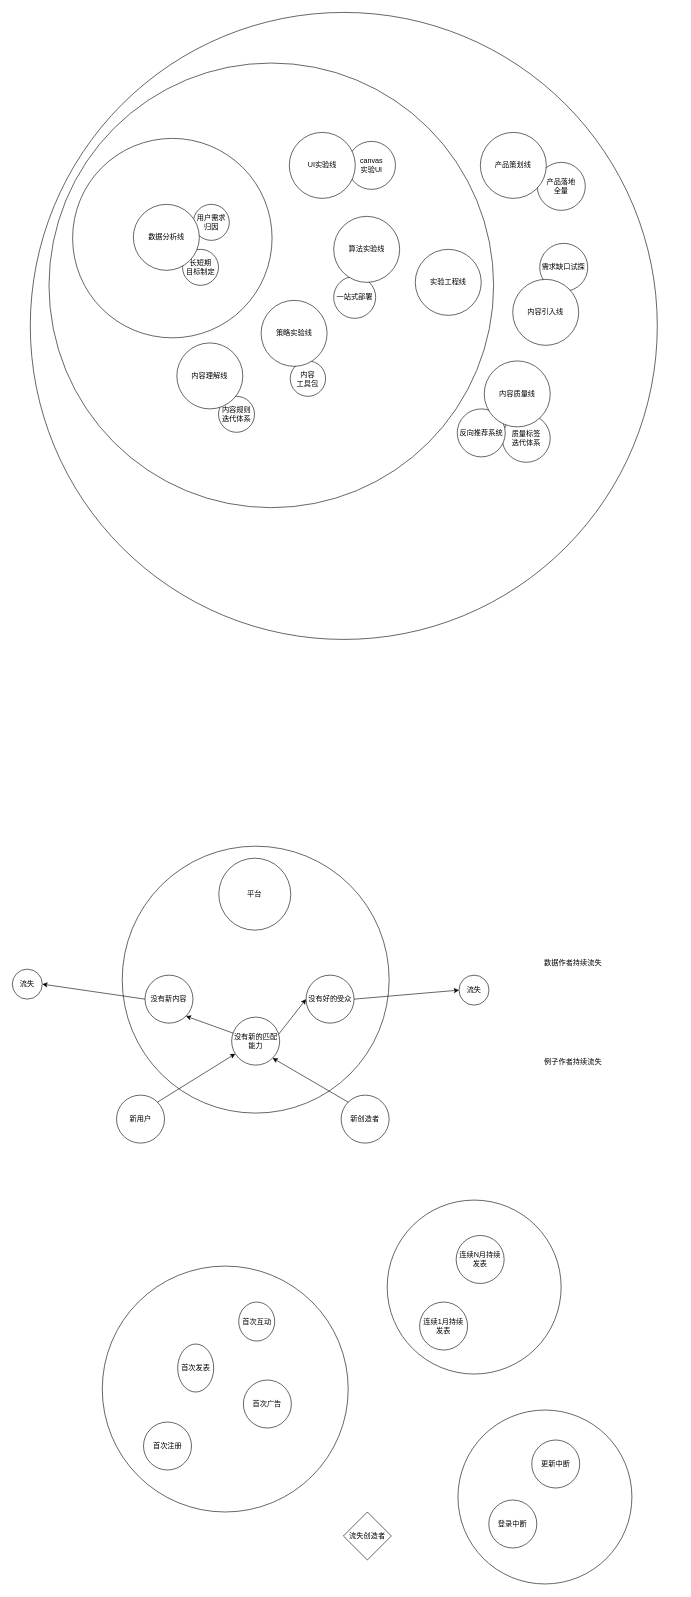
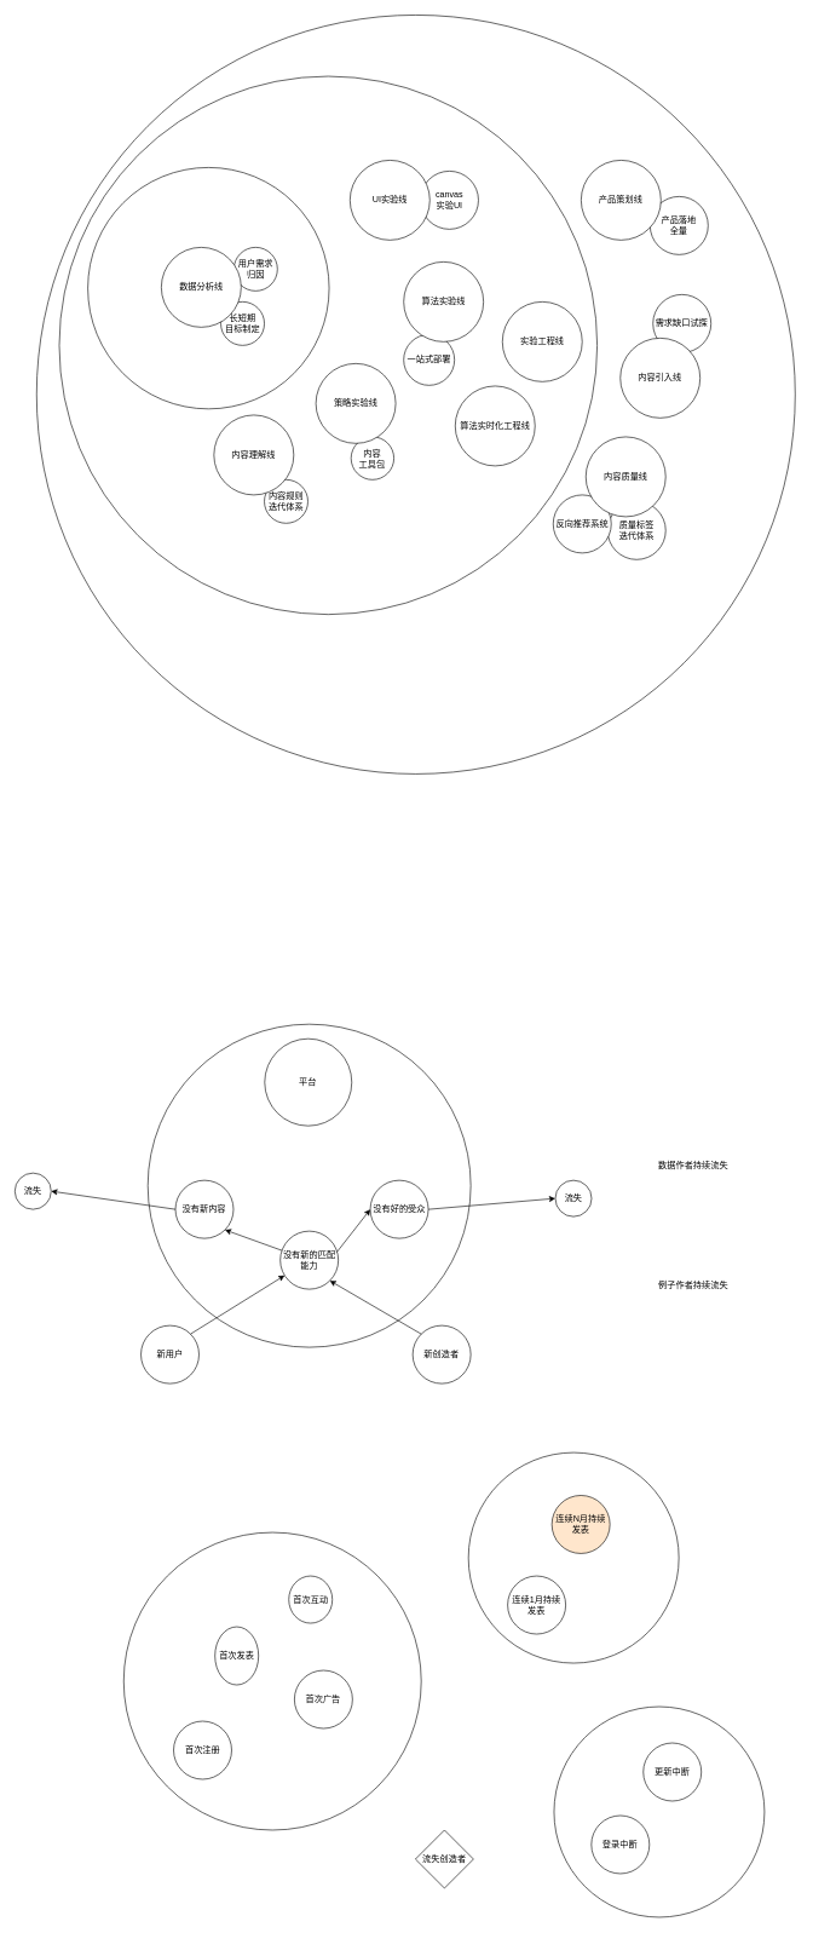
+ <mxCell id="48" value="算法实时化工程线" style="ellipse;whiteSpace=wrap;html=1;aspect=fixed;" vertex="1" parent="1"><mxGeometry x="626.81" y="531" width="110" height="110" as="geometry" /></mxCell>
- <mxCell id="6" value="连续N月持续发表" style="ellipse;whiteSpace=wrap;html=1;aspect=fixed;fillColor=#ffffff;" vertex="1" parent="1"><mxGeometry x="760" y="2059" width="80" height="80" as="geometry" /></mxCell>
+ <mxCell id="6" value="连续N月持续发表" style="ellipse;whiteSpace=wrap;html=1;aspect=fixed;fillColor=#ffe6cc;" vertex="1" parent="1"><mxGeometry x="760" y="2059" width="80" height="80" as="geometry" /></mxCell>
